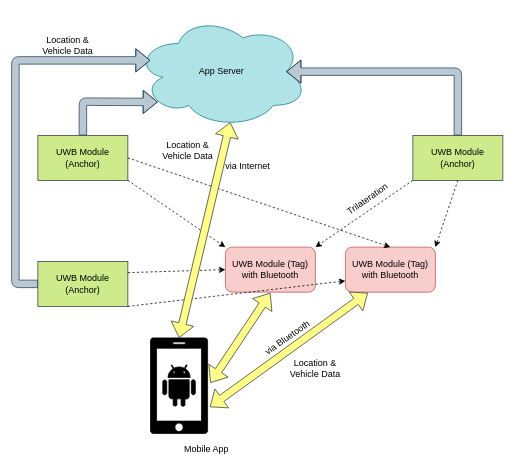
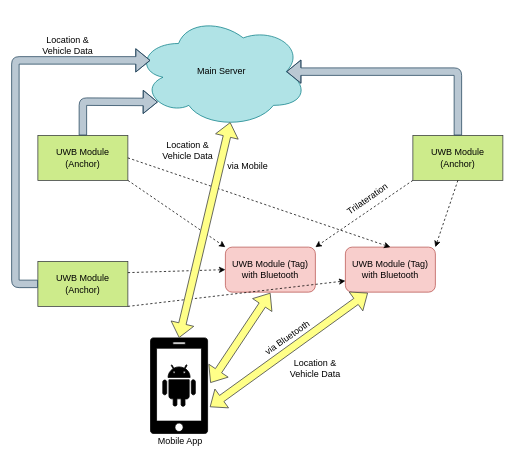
- <mxCell id="6" value="App Server" style="ellipse;shape=cloud;whiteSpace=wrap;html=1;fillColor=#b0e3e6;strokeColor=#0e8088;" vertex="1" parent="1"><mxGeometry x="180" width="230" height="150" as="geometry" y="20" /></mxCell>
+ <mxCell id="6" value="Main Server" style="ellipse;shape=cloud;whiteSpace=wrap;html=1;fillColor=#b0e3e6;strokeColor=#0e8088;" vertex="1" parent="1"><mxGeometry x="180" width="230" height="150" as="geometry" y="20" /></mxCell>
- <mxCell id="25" value="via Internet" style="text;html=1;strokeColor=none;fillColor=none;align=center;verticalAlign=middle;whiteSpace=wrap;rounded=0;shadow=0;" vertex="1" parent="1"><mxGeometry x="290" y="211.18" width="80" height="20" as="geometry" /></mxCell>
+ <mxCell id="25" value="via Mobile" style="text;html=1;strokeColor=none;fillColor=none;align=center;verticalAlign=middle;whiteSpace=wrap;rounded=0;shadow=0;" vertex="1" parent="1"><mxGeometry x="290" y="211.18" width="80" height="20" as="geometry" /></mxCell>
- <mxCell id="22" value="Mobile App" style="text;html=1;strokeColor=none;fillColor=none;align=center;verticalAlign=middle;whiteSpace=wrap;rounded=0;shadow=0;" vertex="1" parent="1"><mxGeometry x="235" y="587.5" width="80" height="20" as="geometry" /></mxCell>
+ <mxCell id="22" value="Mobile App" style="text;html=1;strokeColor=none;fillColor=none;align=center;verticalAlign=middle;whiteSpace=wrap;rounded=0;shadow=0;" vertex="1" parent="1"><mxGeometry x="200" y="577.5" width="80" height="20" as="geometry" /></mxCell>
